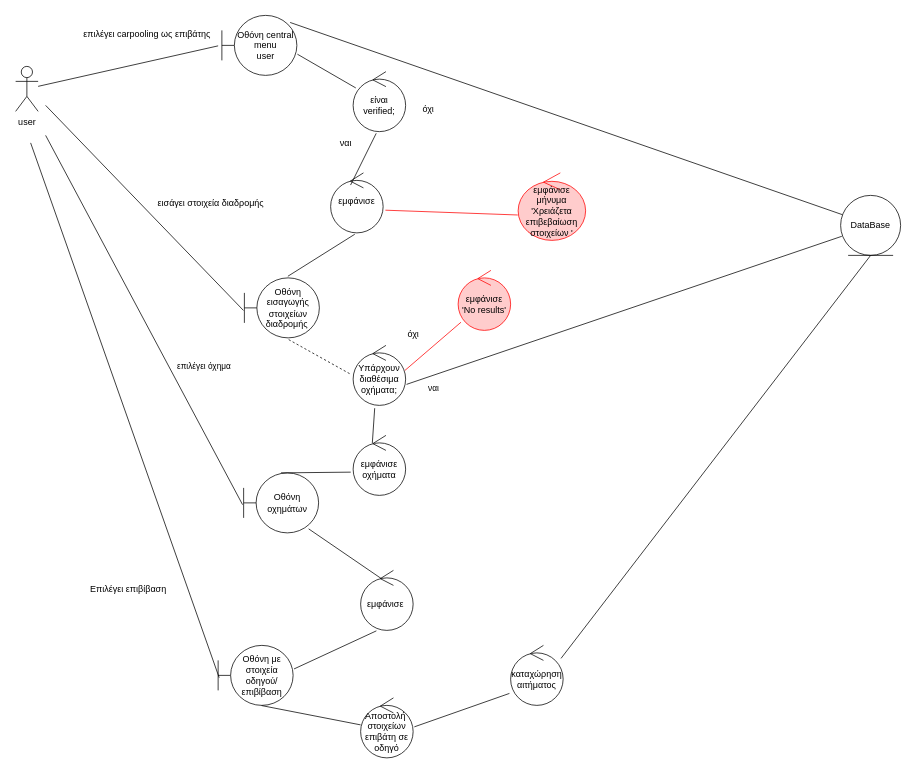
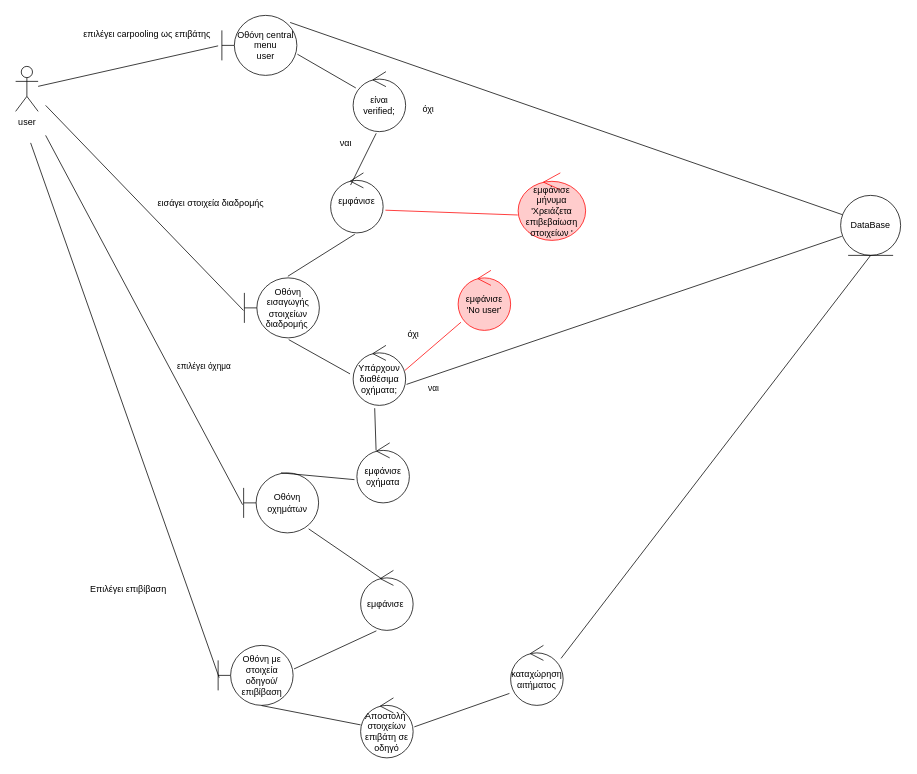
- <mxCell id="20" value="εμφάνισε&lt;div&gt;'No results'&lt;/div&gt;" style="ellipse;shape=umlControl;whiteSpace=wrap;html=1;strokeColor=#FF0000;fillColor=#FFCCCC;" parent="1" vertex="1"><mxGeometry x="610" y="360" width="70" height="80" as="geometry" /></mxCell>
+ <mxCell id="20" value="εμφάνισε&lt;div&gt;'No user'&lt;/div&gt;" style="ellipse;shape=umlControl;whiteSpace=wrap;html=1;strokeColor=#FF0000;fillColor=#FFCCCC;" parent="1" vertex="1"><mxGeometry x="610" y="360" width="70" height="80" as="geometry" /></mxCell>
- <mxCell id="29" value="" style="endArrow=none;html=1;rounded=0;exitX=0.591;exitY=1.029;exitDx=0;exitDy=0;exitPerimeter=0;entryX=-0.059;entryY=0.475;entryDx=0;entryDy=0;entryPerimeter=0;dashed=1;" parent="1" source="7" target="18" edge="1"><mxGeometry width="50" height="50" relative="1" as="geometry"><mxPoint x="590" y="520" as="sourcePoint" /><mxPoint x="640" y="470" as="targetPoint" /></mxGeometry></mxCell>
+ <mxCell id="29" value="" style="endArrow=none;html=1;rounded=0;exitX=0.591;exitY=1.029;exitDx=0;exitDy=0;exitPerimeter=0;entryX=-0.059;entryY=0.475;entryDx=0;entryDy=0;entryPerimeter=0;" parent="1" source="7" target="18" edge="1"><mxGeometry width="50" height="50" relative="1" as="geometry"><mxPoint x="590" y="520" as="sourcePoint" /><mxPoint x="640" y="470" as="targetPoint" /></mxGeometry></mxCell>
- <mxCell id="10" value="εμφάνισε&lt;div&gt;οχήματα&lt;/div&gt;" style="ellipse;shape=umlControl;whiteSpace=wrap;html=1;" parent="1" vertex="1"><mxGeometry x="470" y="580" width="70" height="80" as="geometry" /></mxCell>
+ <mxCell id="10" value="εμφάνισε&lt;div&gt;οχήματα&lt;/div&gt;" style="ellipse;shape=umlControl;whiteSpace=wrap;html=1;" parent="1" vertex="1"><mxGeometry x="475" y="590" width="70" height="80" as="geometry" /></mxCell>
